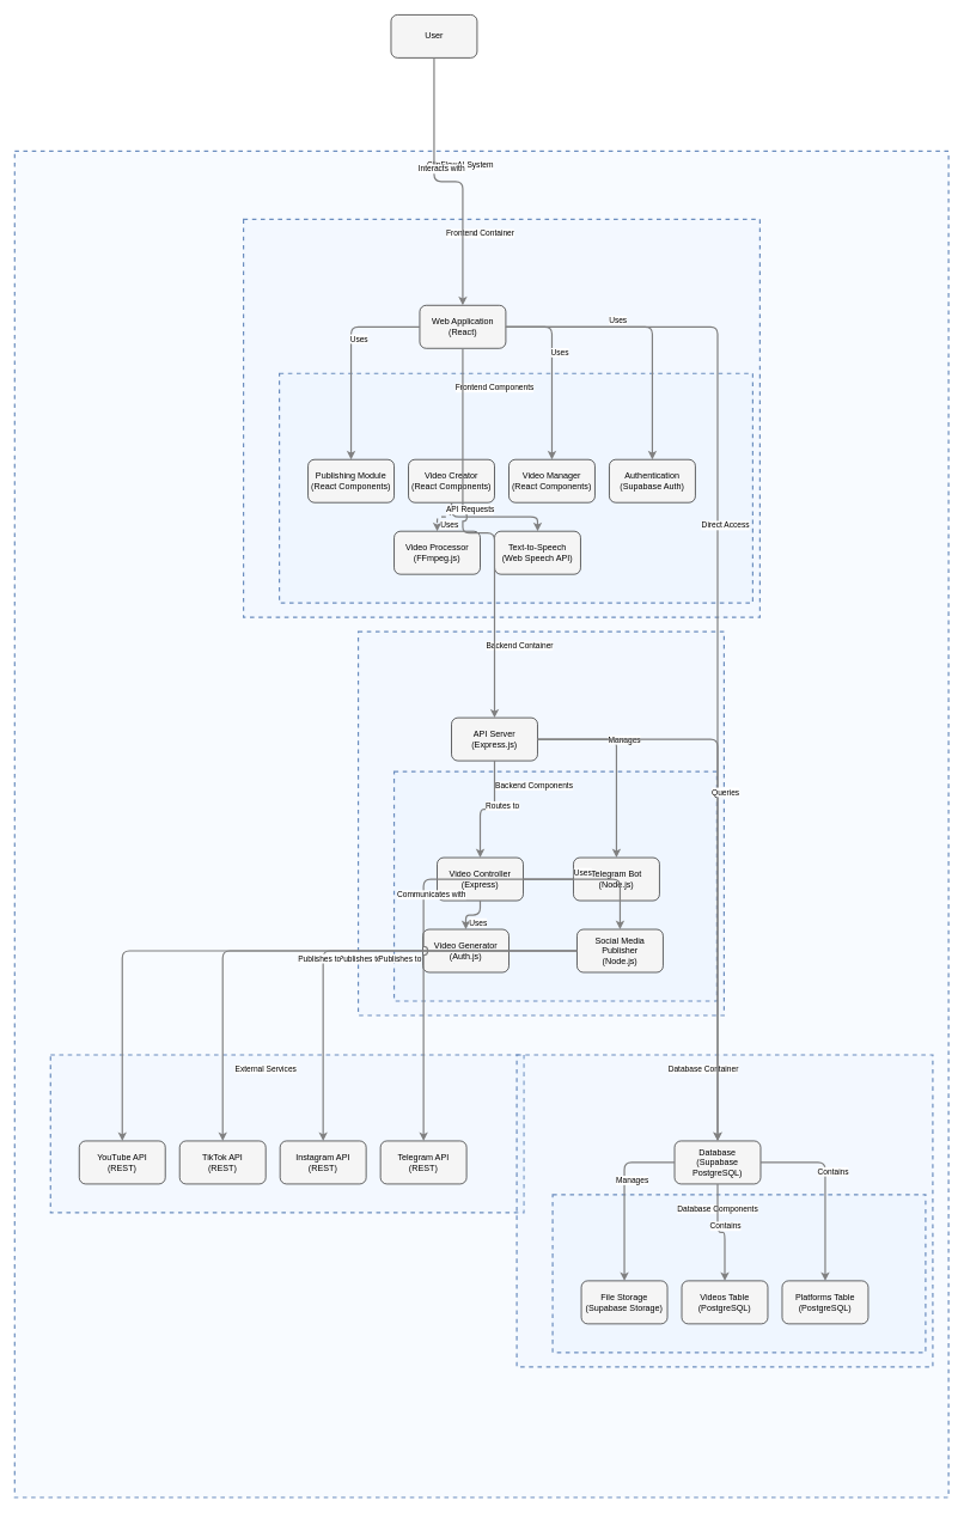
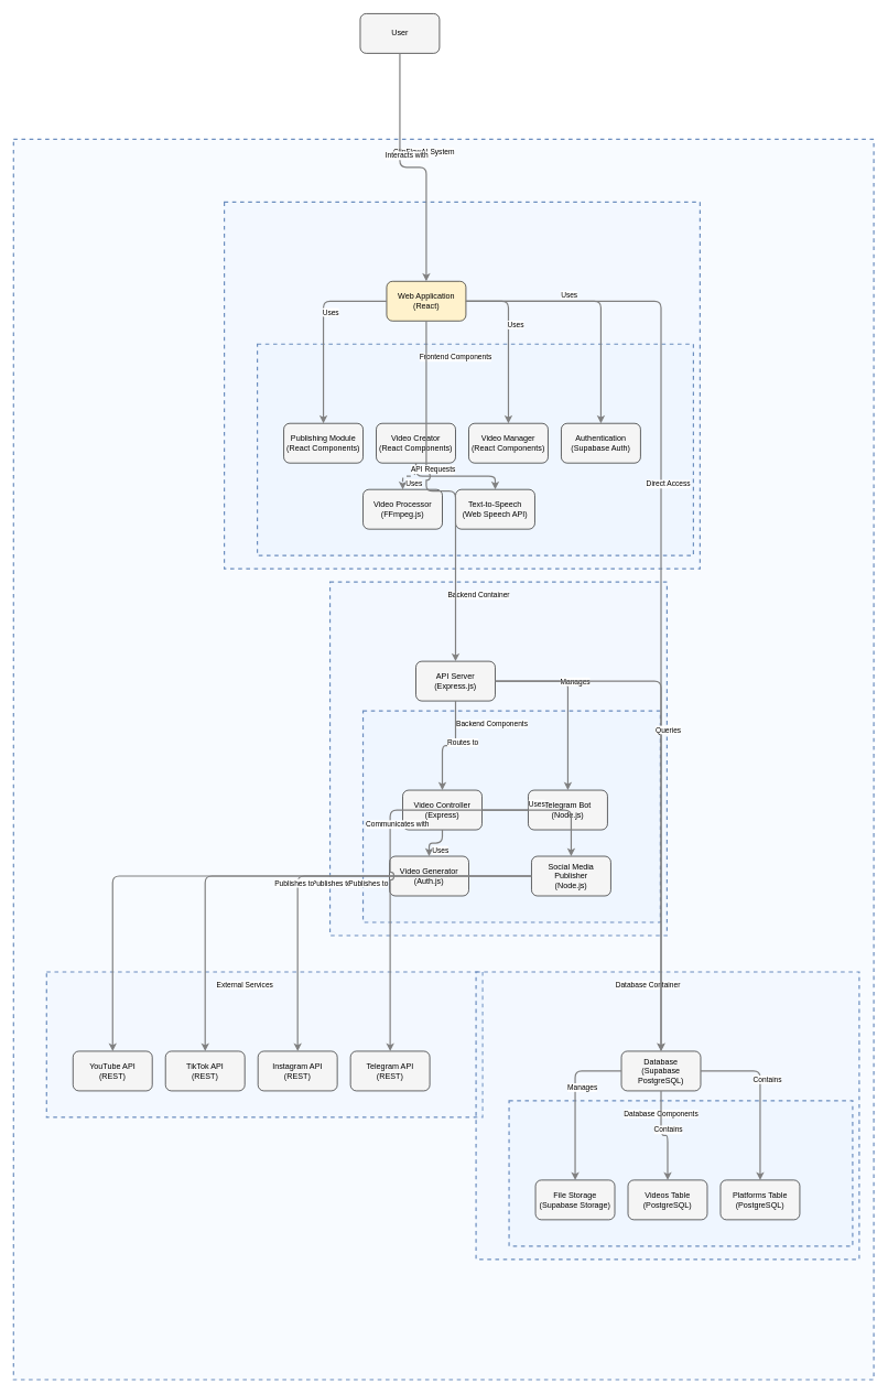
- <mxCell id="15" value="Frontend Container" style="edgeLabel;html=1;align=center;verticalAlign=middle;resizable=0;labelBackgroundColor=white;spacing=5" vertex="1" parent="16"><mxGeometry x="327" y="103" width="644" height="24" as="geometry" /></mxCell>
- <mxCell id="19" value="Web Application&lt;br&gt;(React)" style="rounded=1;whiteSpace=wrap;html=1;fillColor=#f5f5f5" vertex="1" parent="14"><mxGeometry x="245.714" y="120" width="120" height="60" as="geometry" /></mxCell>
+ <mxCell id="19" value="Web Application&lt;br&gt;(React)" style="rounded=1;whiteSpace=wrap;html=1;fillColor=#fff2cc;" vertex="1" parent="14"><mxGeometry x="245.714" y="120" width="120" height="60" as="geometry" /></mxCell>
